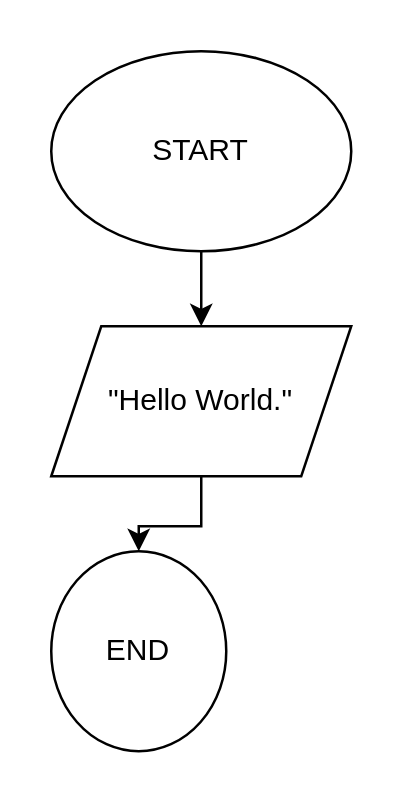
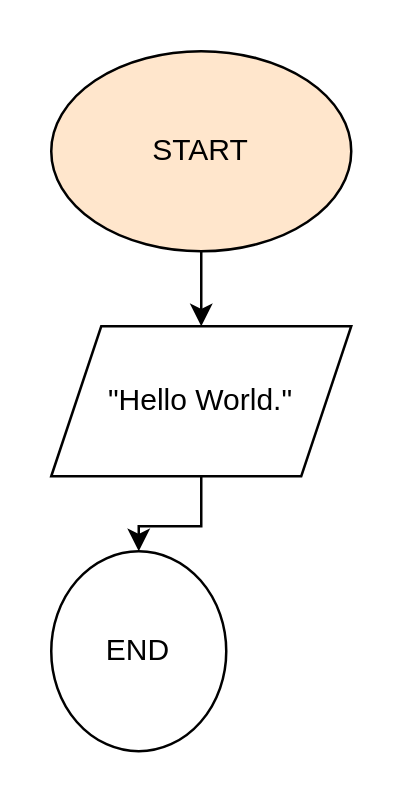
- <mxCell id="3" value="START" style="ellipse;whiteSpace=wrap;html=1;" vertex="1" parent="1"><mxGeometry x="20" y="20" width="120" height="80" as="geometry" /></mxCell>
+ <mxCell id="3" value="START" style="ellipse;whiteSpace=wrap;html=1;fillColor=#ffe6cc;" vertex="1" parent="1"><mxGeometry x="20" y="20" width="120" height="80" as="geometry" /></mxCell>
